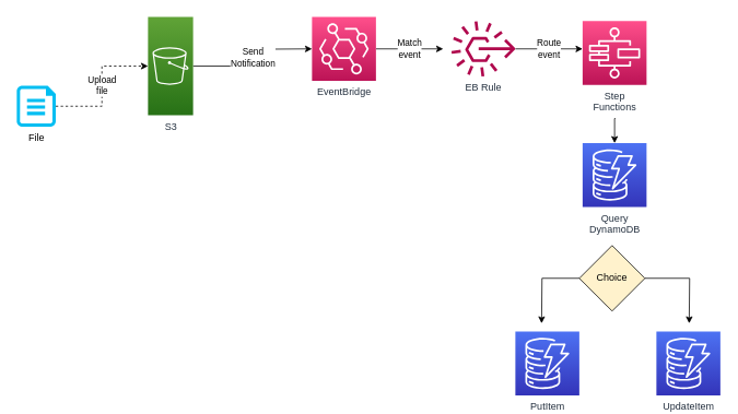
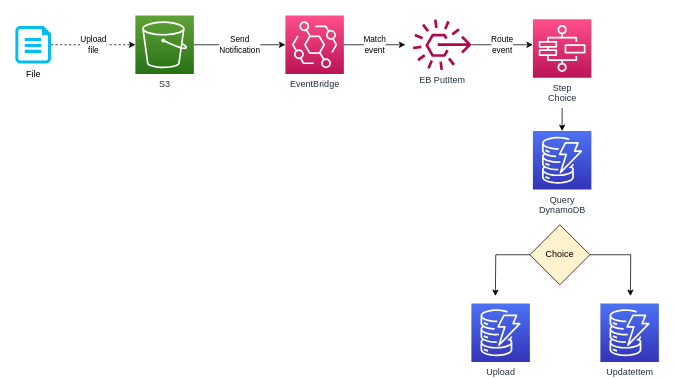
- <mxCell id="5" value="S3" style="sketch=0;points=[[0,0,0],[0.25,0,0],[0.5,0,0],[0.75,0,0],[1,0,0],[0,1,0],[0.25,1,0],[0.5,1,0],[0.75,1,0],[1,1,0],[0,0.25,0],[0,0.5,0],[0,0.75,0],[1,0.25,0],[1,0.5,0],[1,0.75,0]];outlineConnect=0;fontColor=#232F3E;gradientColor=#60A337;gradientDirection=north;fillColor=#277116;strokeColor=#ffffff;dashed=0;verticalLabelPosition=bottom;verticalAlign=top;align=center;html=1;fontSize=12;fontStyle=0;aspect=fixed;shape=mxgraph.aws4.resourceIcon;resIcon=mxgraph.aws4.s3;" vertex="1" parent="1"><mxGeometry x="180" y="20" width="55" height="120" as="geometry" /></mxCell>
+ <mxCell id="5" value="S3" style="sketch=0;points=[[0,0,0],[0.25,0,0],[0.5,0,0],[0.75,0,0],[1,0,0],[0,1,0],[0.25,1,0],[0.5,1,0],[0.75,1,0],[1,1,0],[0,0.25,0],[0,0.5,0],[0,0.75,0],[1,0.25,0],[1,0.5,0],[1,0.75,0]];outlineConnect=0;fontColor=#232F3E;gradientColor=#60A337;gradientDirection=north;fillColor=#277116;strokeColor=#ffffff;dashed=0;verticalLabelPosition=bottom;verticalAlign=top;align=center;html=1;fontSize=12;fontStyle=0;aspect=fixed;shape=mxgraph.aws4.resourceIcon;resIcon=mxgraph.aws4.s3;" vertex="1" parent="1"><mxGeometry x="180" y="20" width="78" height="78" as="geometry" /></mxCell>
- <mxCell id="7" value="EB Rule" style="sketch=0;outlineConnect=0;fontColor=#232F3E;gradientColor=none;fillColor=#B0084D;strokeColor=none;dashed=0;verticalLabelPosition=bottom;verticalAlign=top;align=center;html=1;fontSize=12;fontStyle=0;aspect=fixed;pointerEvents=1;shape=mxgraph.aws4.rule_3;" vertex="1" parent="1"><mxGeometry x="550" y="25" width="78" height="68" as="geometry" /></mxCell>
+ <mxCell id="7" value="EB PutItem" style="sketch=0;outlineConnect=0;fontColor=#232F3E;gradientColor=none;fillColor=#B0084D;strokeColor=none;dashed=0;verticalLabelPosition=bottom;verticalAlign=top;align=center;html=1;fontSize=12;fontStyle=0;aspect=fixed;pointerEvents=1;shape=mxgraph.aws4.rule_3;" vertex="1" parent="1"><mxGeometry x="550" y="25" width="78" height="68" as="geometry" /></mxCell>
- <mxCell id="11" value="Step&lt;br&gt;Functions" style="sketch=0;points=[[0,0,0],[0.25,0,0],[0.5,0,0],[0.75,0,0],[1,0,0],[0,1,0],[0.25,1,0],[0.5,1,0],[0.75,1,0],[1,1,0],[0,0.25,0],[0,0.5,0],[0,0.75,0],[1,0.25,0],[1,0.5,0],[1,0.75,0]];outlineConnect=0;fontColor=#232F3E;gradientColor=#FF4F8B;gradientDirection=north;fillColor=#BC1356;strokeColor=#ffffff;dashed=0;verticalLabelPosition=bottom;verticalAlign=top;align=center;html=1;fontSize=12;fontStyle=0;aspect=fixed;shape=mxgraph.aws4.resourceIcon;resIcon=mxgraph.aws4.step_functions;" vertex="1" parent="1"><mxGeometry x="710" y="25" width="78" height="78" as="geometry" /></mxCell>
+ <mxCell id="11" value="Step&lt;br&gt;Choice" style="sketch=0;points=[[0,0,0],[0.25,0,0],[0.5,0,0],[0.75,0,0],[1,0,0],[0,1,0],[0.25,1,0],[0.5,1,0],[0.75,1,0],[1,1,0],[0,0.25,0],[0,0.5,0],[0,0.75,0],[1,0.25,0],[1,0.5,0],[1,0.75,0]];outlineConnect=0;fontColor=#232F3E;gradientColor=#FF4F8B;gradientDirection=north;fillColor=#BC1356;strokeColor=#ffffff;dashed=0;verticalLabelPosition=bottom;verticalAlign=top;align=center;html=1;fontSize=12;fontStyle=0;aspect=fixed;shape=mxgraph.aws4.resourceIcon;resIcon=mxgraph.aws4.step_functions;" vertex="1" parent="1"><mxGeometry x="710" y="25" width="78" height="78" as="geometry" /></mxCell>
- <mxCell id="3" value="File" style="verticalLabelPosition=bottom;html=1;verticalAlign=top;align=center;strokeColor=none;fillColor=#00BEF2;shape=mxgraph.azure.cloud_services_configuration_file;pointerEvents=1;" vertex="1" parent="1"><mxGeometry x="20" y="104" width="47.5" height="50" as="geometry" /></mxCell>
+ <mxCell id="3" value="File" style="verticalLabelPosition=bottom;html=1;verticalAlign=top;align=center;strokeColor=none;fillColor=#00BEF2;shape=mxgraph.azure.cloud_services_configuration_file;pointerEvents=1;" vertex="1" parent="1"><mxGeometry x="20" y="34" width="47.5" height="50" as="geometry" /></mxCell>
- <mxCell id="13" value="PutItem" style="sketch=0;points=[[0,0,0],[0.25,0,0],[0.5,0,0],[0.75,0,0],[1,0,0],[0,1,0],[0.25,1,0],[0.5,1,0],[0.75,1,0],[1,1,0],[0,0.25,0],[0,0.5,0],[0,0.75,0],[1,0.25,0],[1,0.5,0],[1,0.75,0]];outlineConnect=0;fontColor=#232F3E;gradientColor=#4D72F3;gradientDirection=north;fillColor=#3334B9;strokeColor=#ffffff;dashed=0;verticalLabelPosition=bottom;verticalAlign=top;align=center;html=1;fontSize=12;fontStyle=0;aspect=fixed;shape=mxgraph.aws4.resourceIcon;resIcon=mxgraph.aws4.dynamodb;" vertex="1" parent="1"><mxGeometry x="628" y="404" width="78" height="78" as="geometry" /></mxCell>
+ <mxCell id="13" value="Upload" style="sketch=0;points=[[0,0,0],[0.25,0,0],[0.5,0,0],[0.75,0,0],[1,0,0],[0,1,0],[0.25,1,0],[0.5,1,0],[0.75,1,0],[1,1,0],[0,0.25,0],[0,0.5,0],[0,0.75,0],[1,0.25,0],[1,0.5,0],[1,0.75,0]];outlineConnect=0;fontColor=#232F3E;gradientColor=#4D72F3;gradientDirection=north;fillColor=#3334B9;strokeColor=#ffffff;dashed=0;verticalLabelPosition=bottom;verticalAlign=top;align=center;html=1;fontSize=12;fontStyle=0;aspect=fixed;shape=mxgraph.aws4.resourceIcon;resIcon=mxgraph.aws4.dynamodb;" vertex="1" parent="1"><mxGeometry x="628" y="404" width="78" height="78" as="geometry" /></mxCell>
